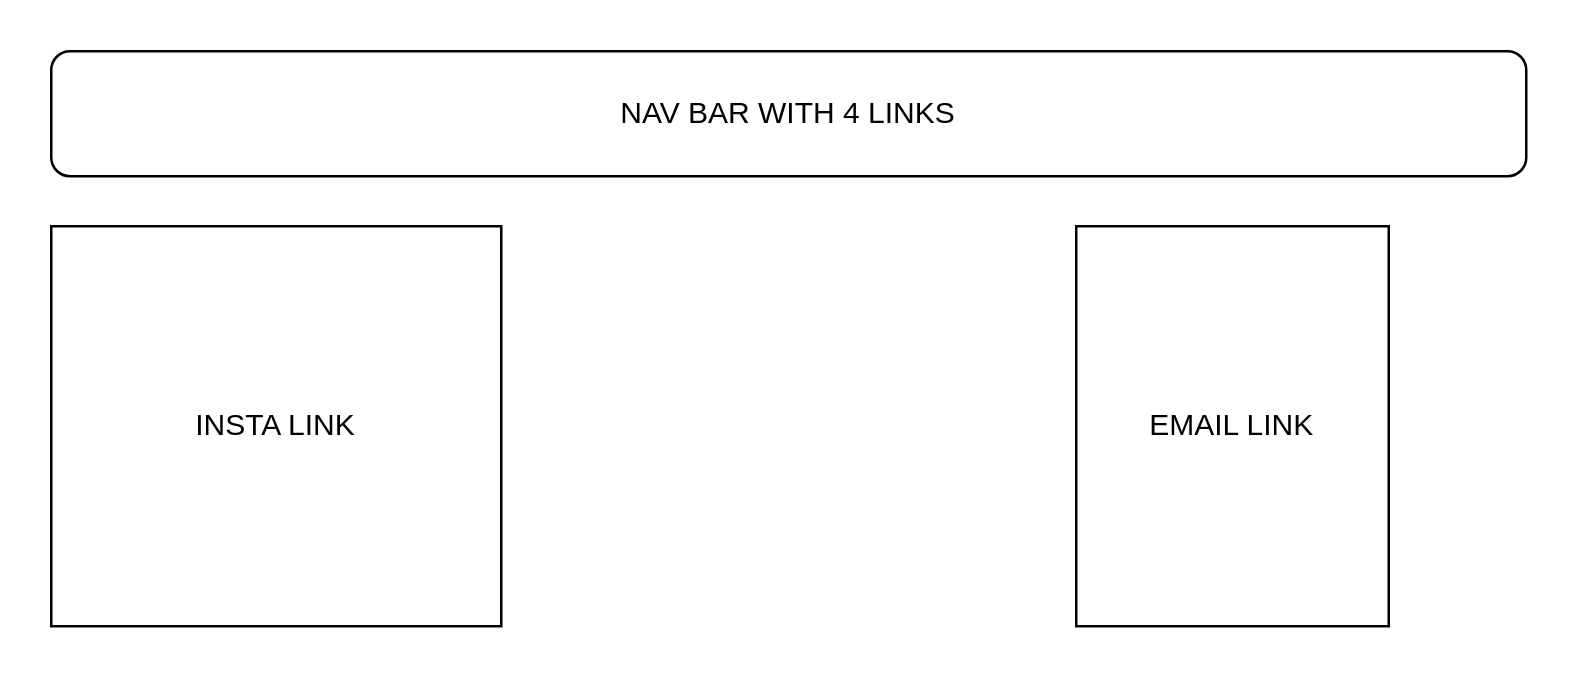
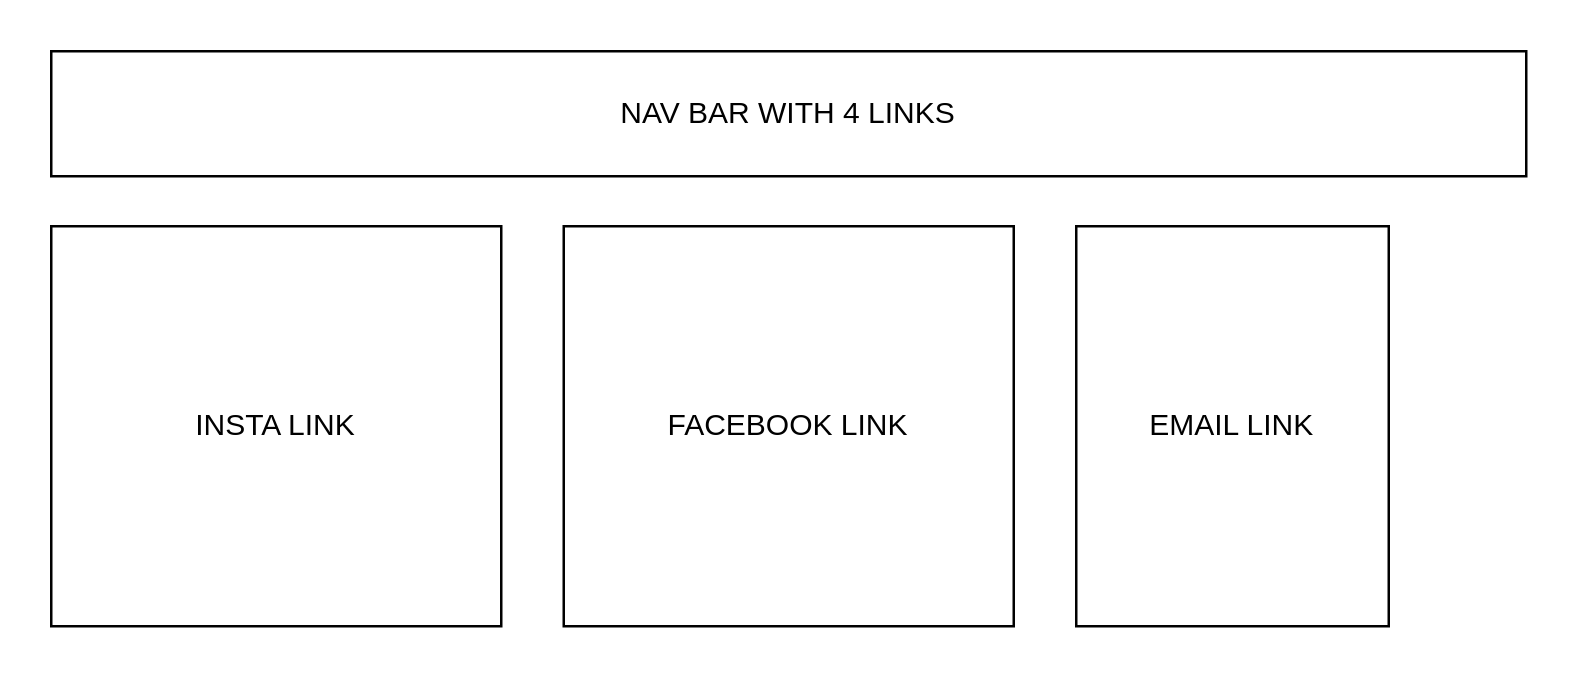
- <mxCell id="2" value="NAV BAR WITH 4 LINKS" style="whiteSpace=wrap;html=1;rounded=1;" parent="1" vertex="1"><mxGeometry x="20" y="20" width="590" height="50" as="geometry" /></mxCell>
+ <mxCell id="2" value="NAV BAR WITH 4 LINKS" style="rounded=0;whiteSpace=wrap;html=1;" parent="1" vertex="1"><mxGeometry x="20" y="20" width="590" height="50" as="geometry" /></mxCell>
+ <mxCell id="4" value="FACEBOOK LINK" style="rounded=0;whiteSpace=wrap;html=1;" vertex="1" parent="1"><mxGeometry x="225" y="90" width="180" height="160" as="geometry" /></mxCell>
